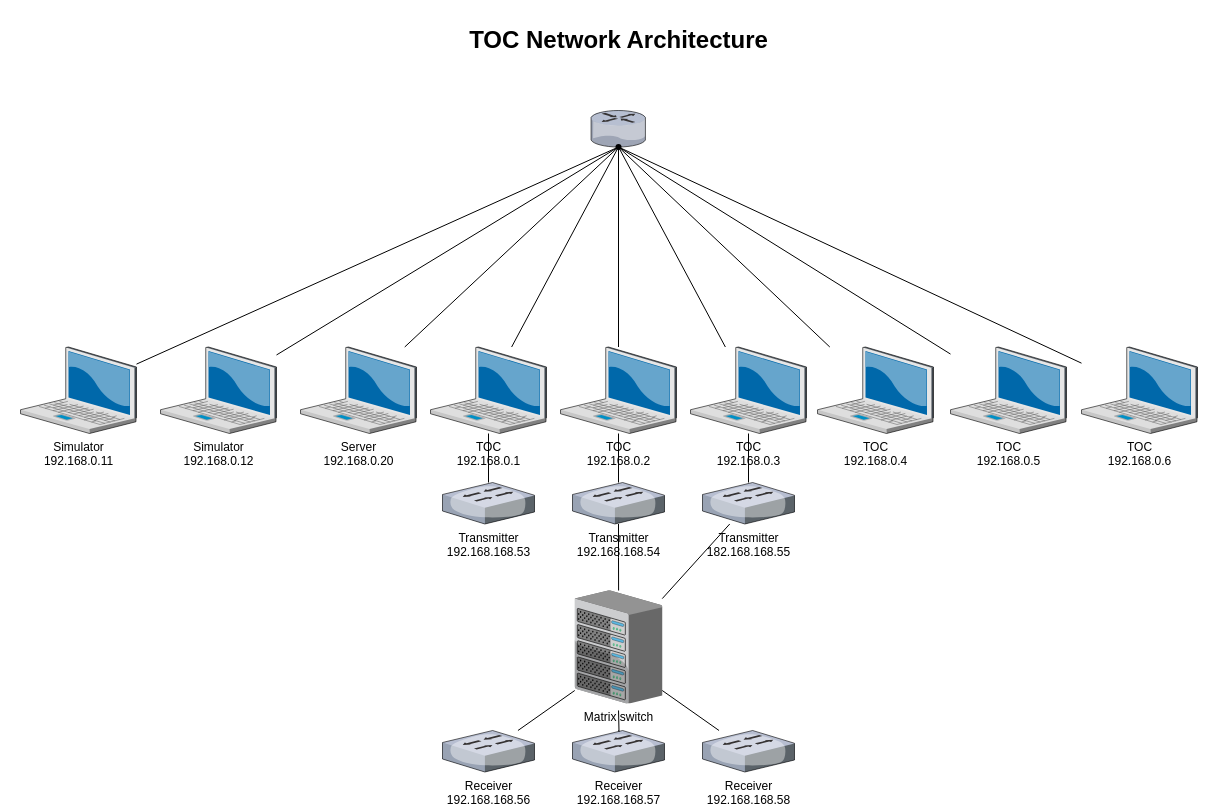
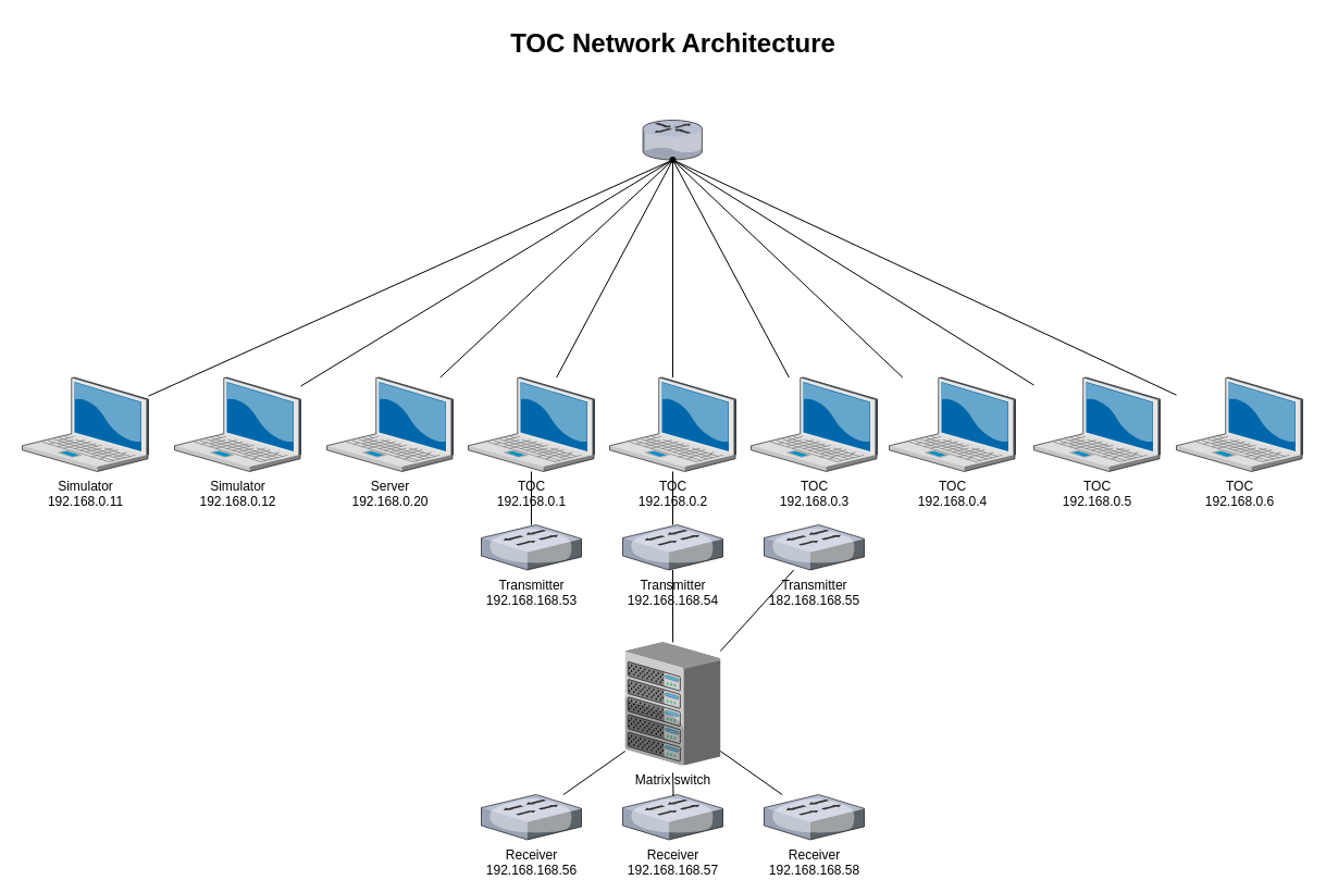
- <mxCell id="11" value="" style="edgeStyle=orthogonalEdgeStyle;rounded=0;orthogonalLoop=1;jettySize=auto;html=1;endArrow=none;endFill=0;" edge="1" parent="1" source="12" target="21"><mxGeometry relative="1" as="geometry"><mxPoint x="748" y="470" as="targetPoint" /></mxGeometry></mxCell>
